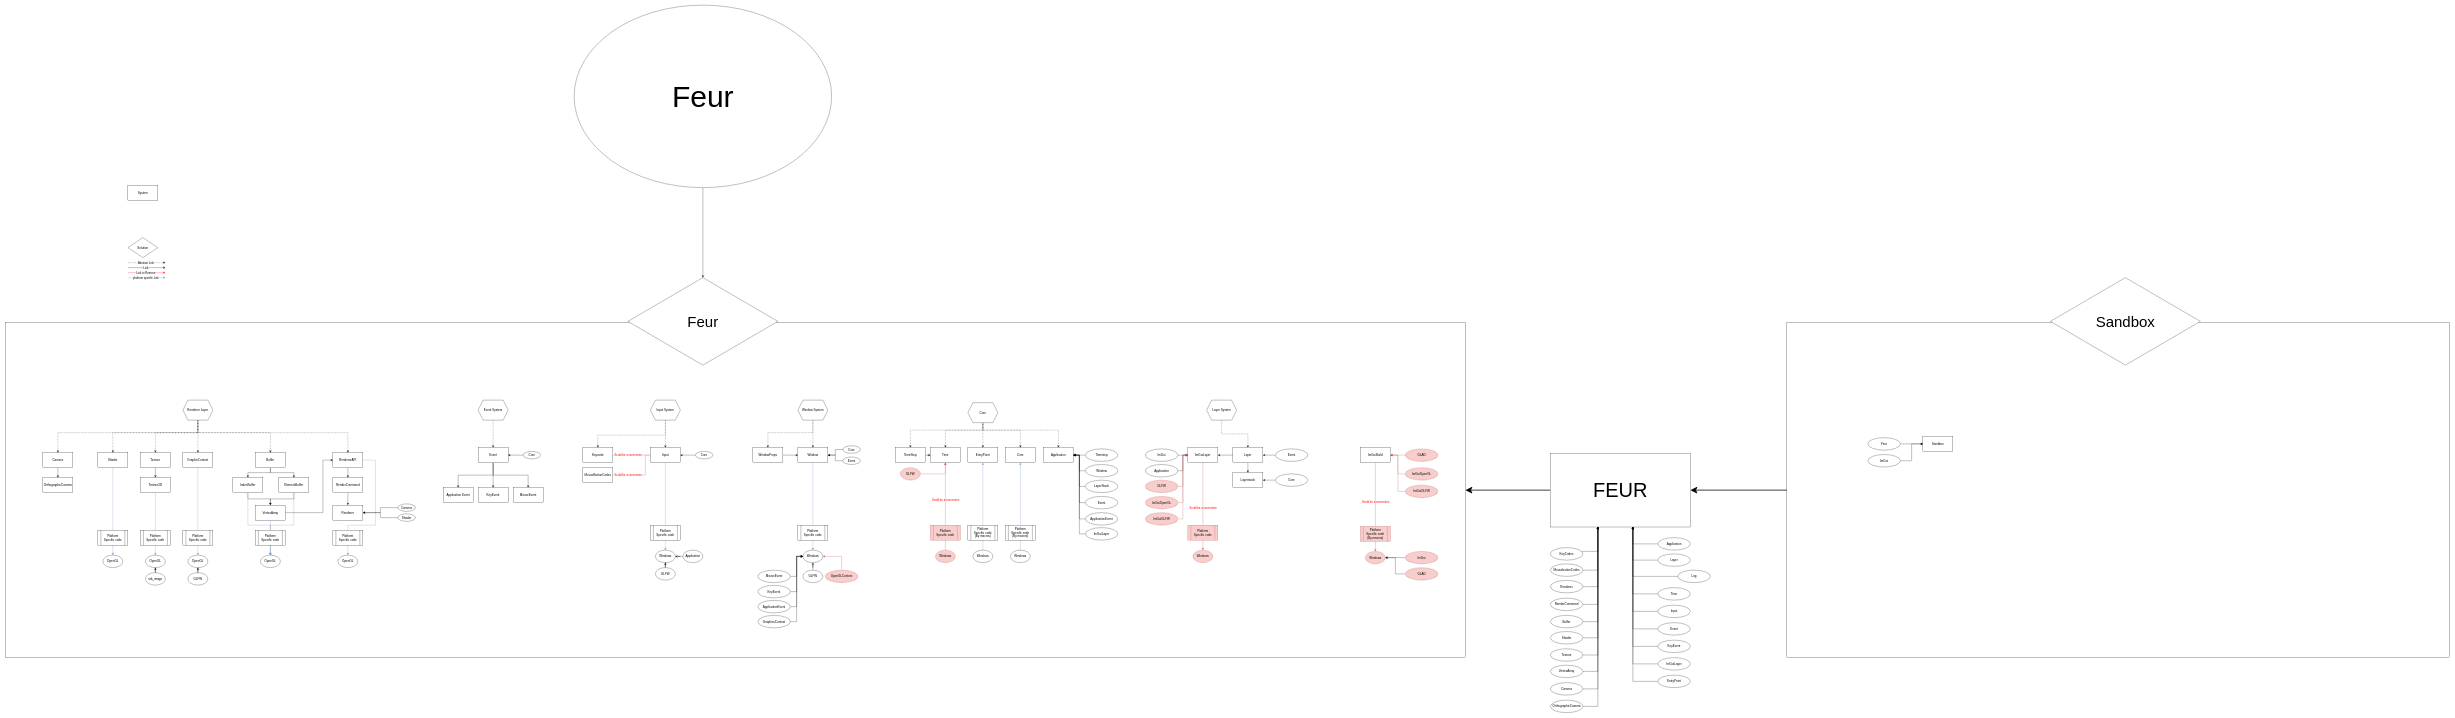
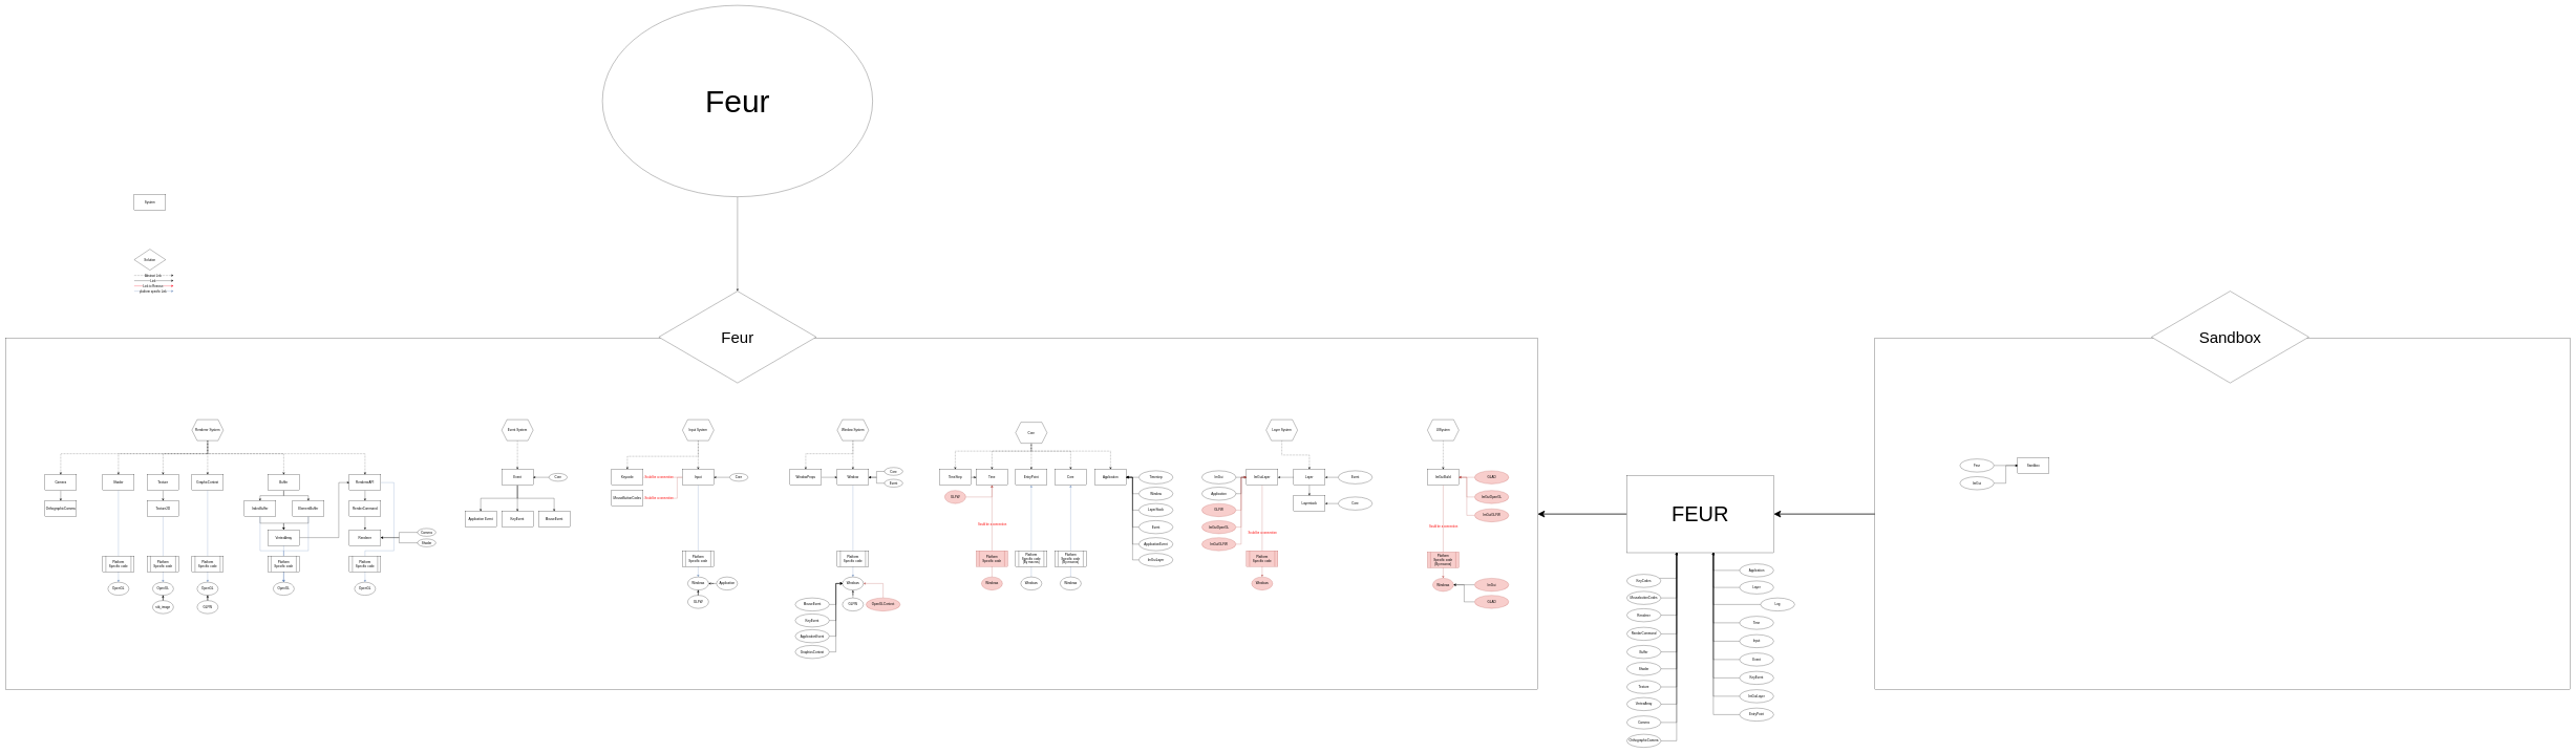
- <mxCell id="36" value="Renderer Layer" style="shape=hexagon;perimeter=hexagonPerimeter2;whiteSpace=wrap;html=1;fixedSize=1;" vertex="1" parent="1"><mxGeometry x="730" y="1600" width="120" height="80" as="geometry" /></mxCell>
+ <mxCell id="36" value="Renderer System" style="shape=hexagon;perimeter=hexagonPerimeter2;whiteSpace=wrap;html=1;fixedSize=1;" vertex="1" parent="1"><mxGeometry x="730" y="1600" width="120" height="80" as="geometry" /></mxCell>
+ <mxCell id="180" value="UISystem" style="shape=hexagon;perimeter=hexagonPerimeter2;whiteSpace=wrap;html=1;fixedSize=1;" vertex="1" parent="1"><mxGeometry x="5440" y="1600" width="120" height="80" as="geometry" /></mxCell>
+ <mxCell id="179" style="edgeStyle=orthogonalEdgeStyle;rounded=0;orthogonalLoop=1;jettySize=auto;html=1;dashed=1;" edge="1" parent="1" source="180" target="178"><mxGeometry relative="1" as="geometry" /></mxCell>
